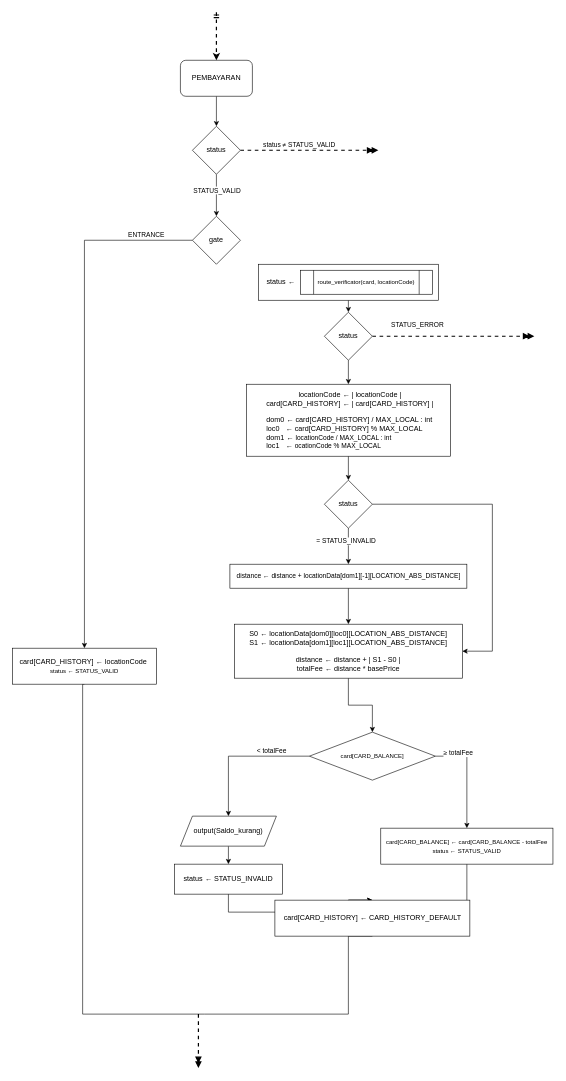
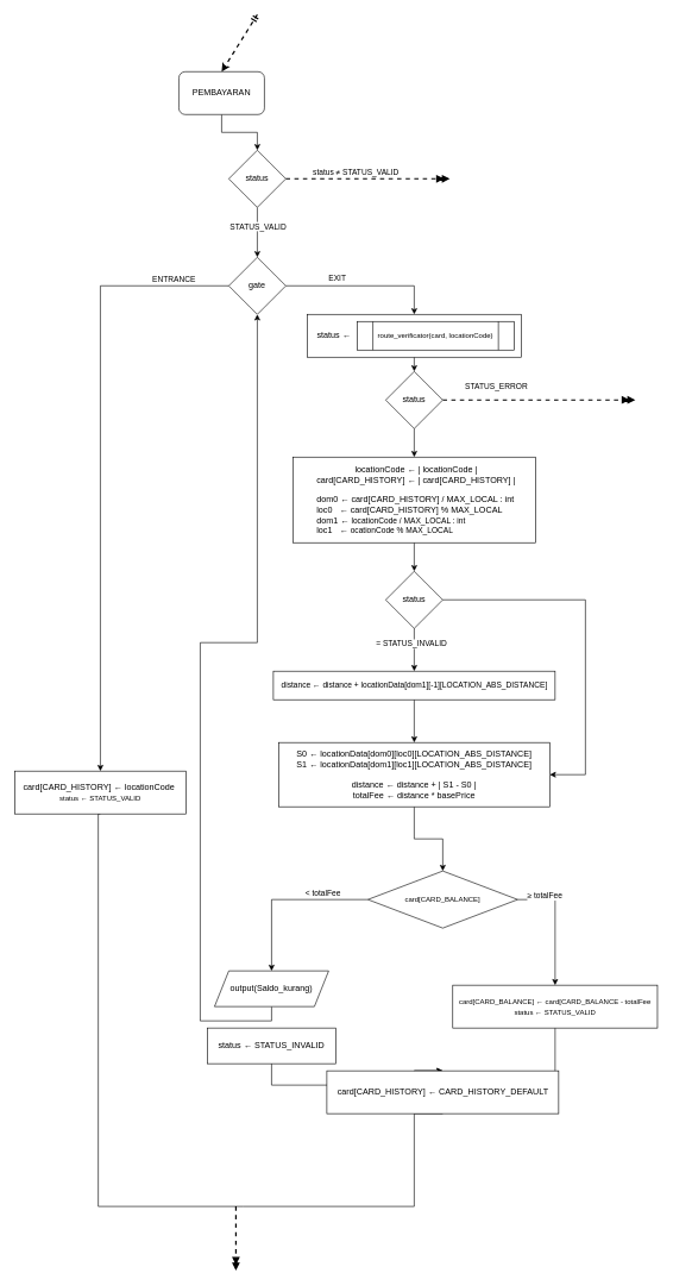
- <mxCell id="3" value="PEMBAYARAN" style="rounded=1;whiteSpace=wrap;html=1;" vertex="1" parent="1"><mxGeometry x="300" y="100" width="120" height="60" as="geometry" /></mxCell>
+ <mxCell id="3" value="PEMBAYARAN" style="rounded=1;whiteSpace=wrap;html=1;" vertex="1" parent="1"><mxGeometry x="250" y="100" width="120" height="60" as="geometry" /></mxCell>
+ <mxCell id="11" style="edgeStyle=orthogonalEdgeStyle;rounded=0;orthogonalLoop=1;jettySize=auto;html=1;exitX=1;exitY=0.5;exitDx=0;exitDy=0;entryX=0.5;entryY=0;entryDx=0;entryDy=0;" edge="1" parent="1" source="13" target="17"><mxGeometry relative="1" as="geometry" /></mxCell>
+ <mxCell id="12" value="EXIT" style="edgeLabel;html=1;align=center;verticalAlign=middle;resizable=0;points=[];" vertex="1" connectable="0" parent="11"><mxGeometry x="-0.376" y="12" relative="1" as="geometry"><mxPoint x="2" as="offset" /></mxGeometry></mxCell>
- <mxCell id="42" style="edgeStyle=orthogonalEdgeStyle;rounded=0;orthogonalLoop=1;jettySize=auto;html=1;exitX=0.5;exitY=1;exitDx=0;exitDy=0;entryX=0.5;entryY=0;entryDx=0;entryDy=0;" edge="1" parent="1" source="43" target="41"><mxGeometry relative="1" as="geometry" /></mxCell>
+ <mxCell id="42" style="edgeStyle=orthogonalEdgeStyle;rounded=0;orthogonalLoop=1;jettySize=auto;html=1;exitX=0.5;exitY=1;exitDx=0;exitDy=0;" edge="1" parent="1" source="43" target="13"><mxGeometry relative="1" as="geometry" /></mxCell>
